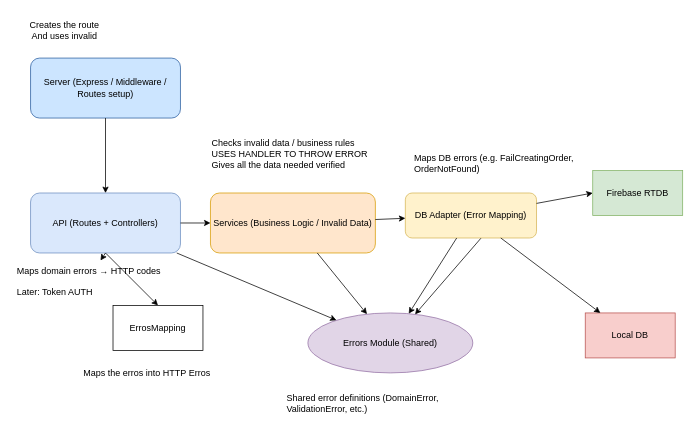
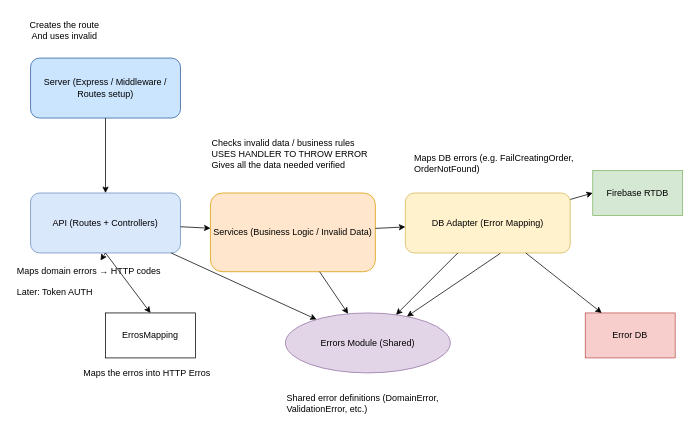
- <mxCell id="6" value="DB Adapter (Error Mapping)" style="rounded=1;whiteSpace=wrap;html=1;fillColor=#fff2cc;strokeColor=#d6b656;" vertex="1" parent="1"><mxGeometry x="540" y="257" width="175" height="60" as="geometry" /></mxCell>
+ <mxCell id="6" value="DB Adapter (Error Mapping)" style="rounded=1;whiteSpace=wrap;html=1;fillColor=#fff2cc;strokeColor=#d6b656;" vertex="1" parent="1"><mxGeometry x="540" y="257" width="220" height="80" as="geometry" /></mxCell>
- <mxCell id="5" value="Services (Business Logic / Invalid Data)" style="rounded=1;whiteSpace=wrap;html=1;fillColor=#ffe6cc;strokeColor=#d79b00;" parent="1" vertex="1"><mxGeometry x="280" y="257" width="220" height="80" as="geometry" /></mxCell>
+ <mxCell id="5" value="Services (Business Logic / Invalid Data)" style="rounded=1;whiteSpace=wrap;html=1;fillColor=#ffe6cc;strokeColor=#d79b00;" parent="1" vertex="1"><mxGeometry x="280" y="257" width="220" height="105" as="geometry" /></mxCell>
- <mxCell id="22" value="ErrosMapping" style="whiteSpace=wrap;html=1;" vertex="1" parent="1"><mxGeometry x="150" y="407" width="120" height="60" as="geometry" /></mxCell>
+ <mxCell id="22" value="ErrosMapping" style="whiteSpace=wrap;html=1;" vertex="1" parent="1"><mxGeometry x="140" y="417" width="120" height="60" as="geometry" /></mxCell>
- <mxCell id="8" value="Local DB" style="shape=database;whiteSpace=wrap;html=1;fillColor=#f8cecc;strokeColor=#b85450;" vertex="1" parent="1"><mxGeometry x="780" y="417" width="120" height="60" as="geometry" /></mxCell>
+ <mxCell id="8" value="Error DB" style="shape=database;whiteSpace=wrap;html=1;fillColor=#f8cecc;strokeColor=#b85450;" vertex="1" parent="1"><mxGeometry x="780" y="417" width="120" height="60" as="geometry" /></mxCell>
- <mxCell id="9" value="Errors Module (Shared)" style="ellipse;whiteSpace=wrap;html=1;fillColor=#e1d5e7;strokeColor=#9673a6;" vertex="1" parent="1"><mxGeometry x="410" y="417" width="220" height="80" as="geometry" /></mxCell>
+ <mxCell id="9" value="Errors Module (Shared)" style="ellipse;whiteSpace=wrap;html=1;fillColor=#e1d5e7;strokeColor=#9673a6;" vertex="1" parent="1"><mxGeometry x="380" y="417" width="220" height="80" as="geometry" /></mxCell>
